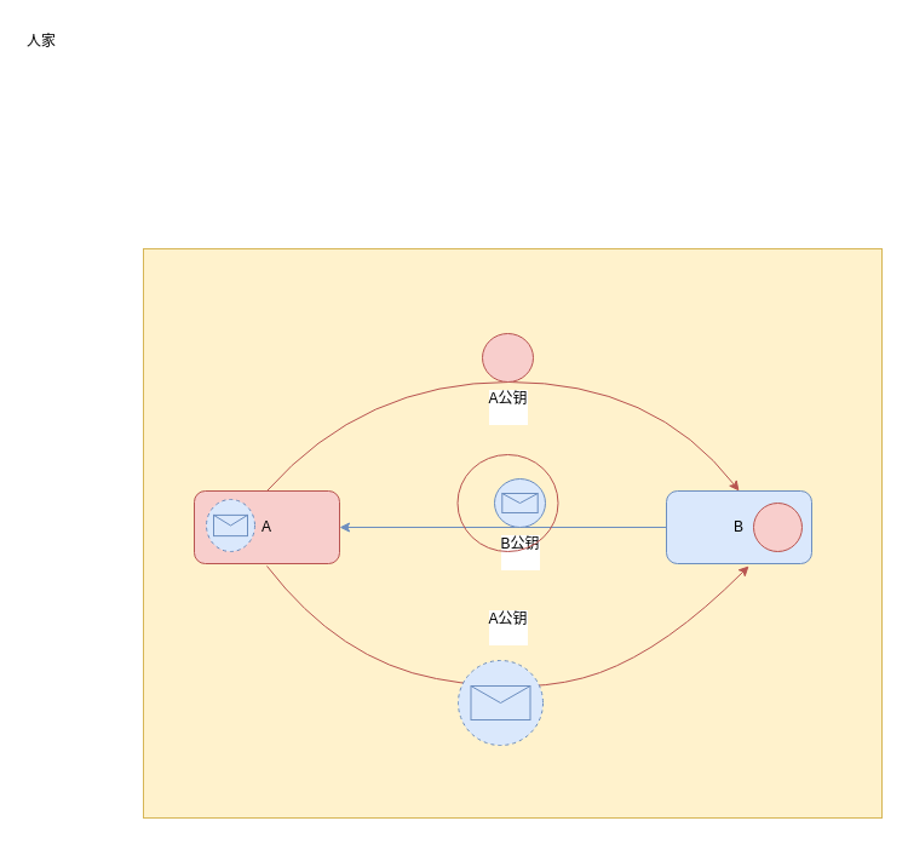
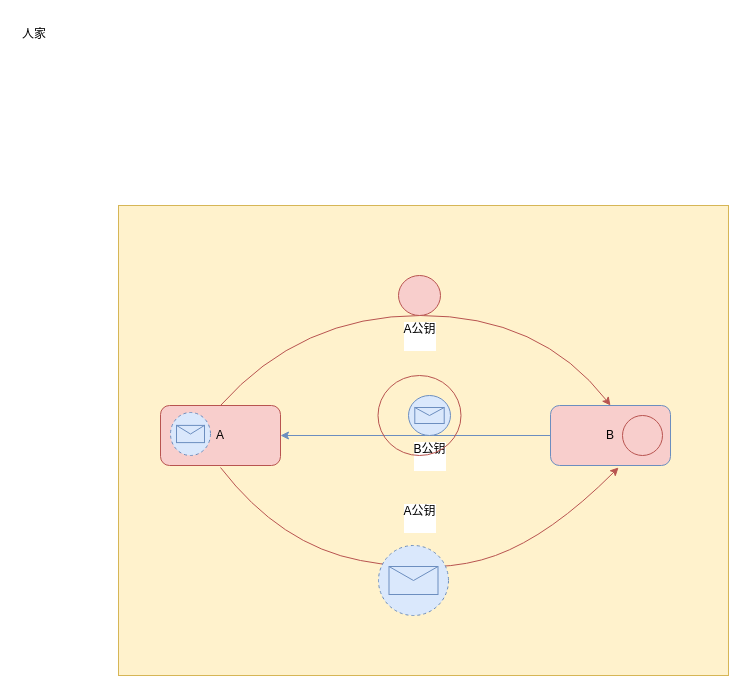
- <mxCell id="4" value="B" style="rounded=1;whiteSpace=wrap;html=1;fillColor=#dae8fc;strokeColor=#6c8ebf;" vertex="1" parent="1"><mxGeometry x="550" y="405" width="120" height="60" as="geometry" /></mxCell>
+ <mxCell id="4" value="B" style="rounded=1;whiteSpace=wrap;html=1;fillColor=#f8cecc;strokeColor=#6c8ebf;" vertex="1" parent="1"><mxGeometry x="550" y="405" width="120" height="60" as="geometry" /></mxCell>
